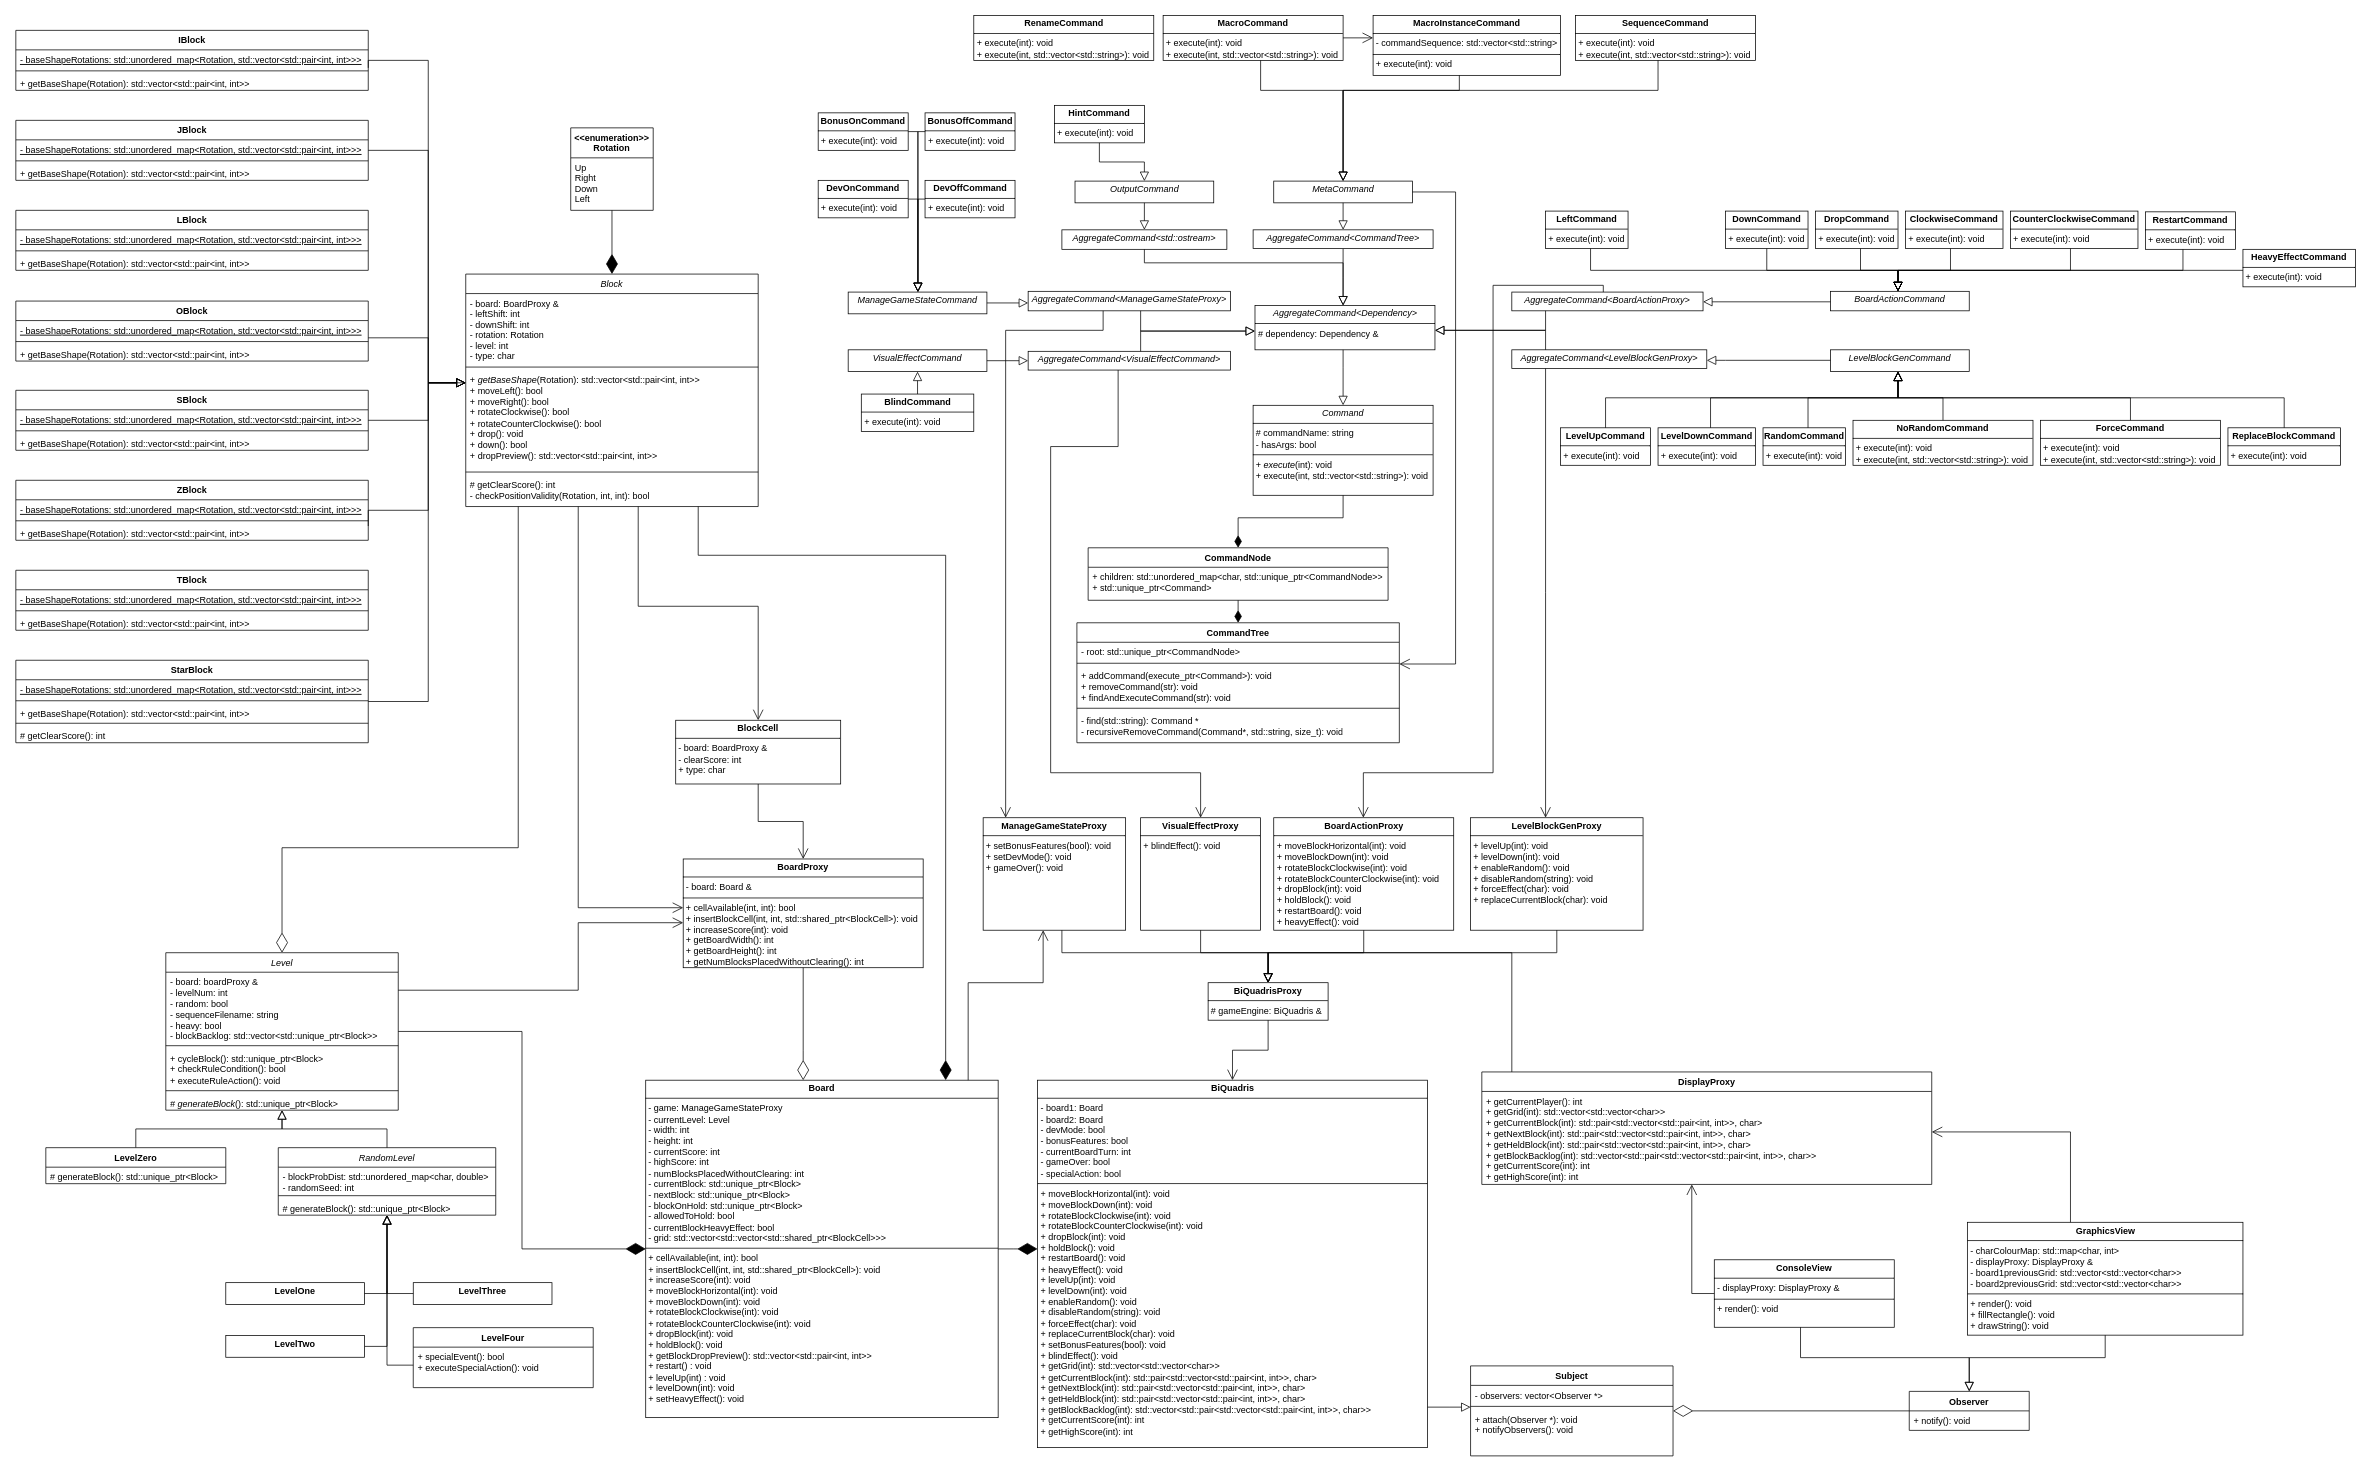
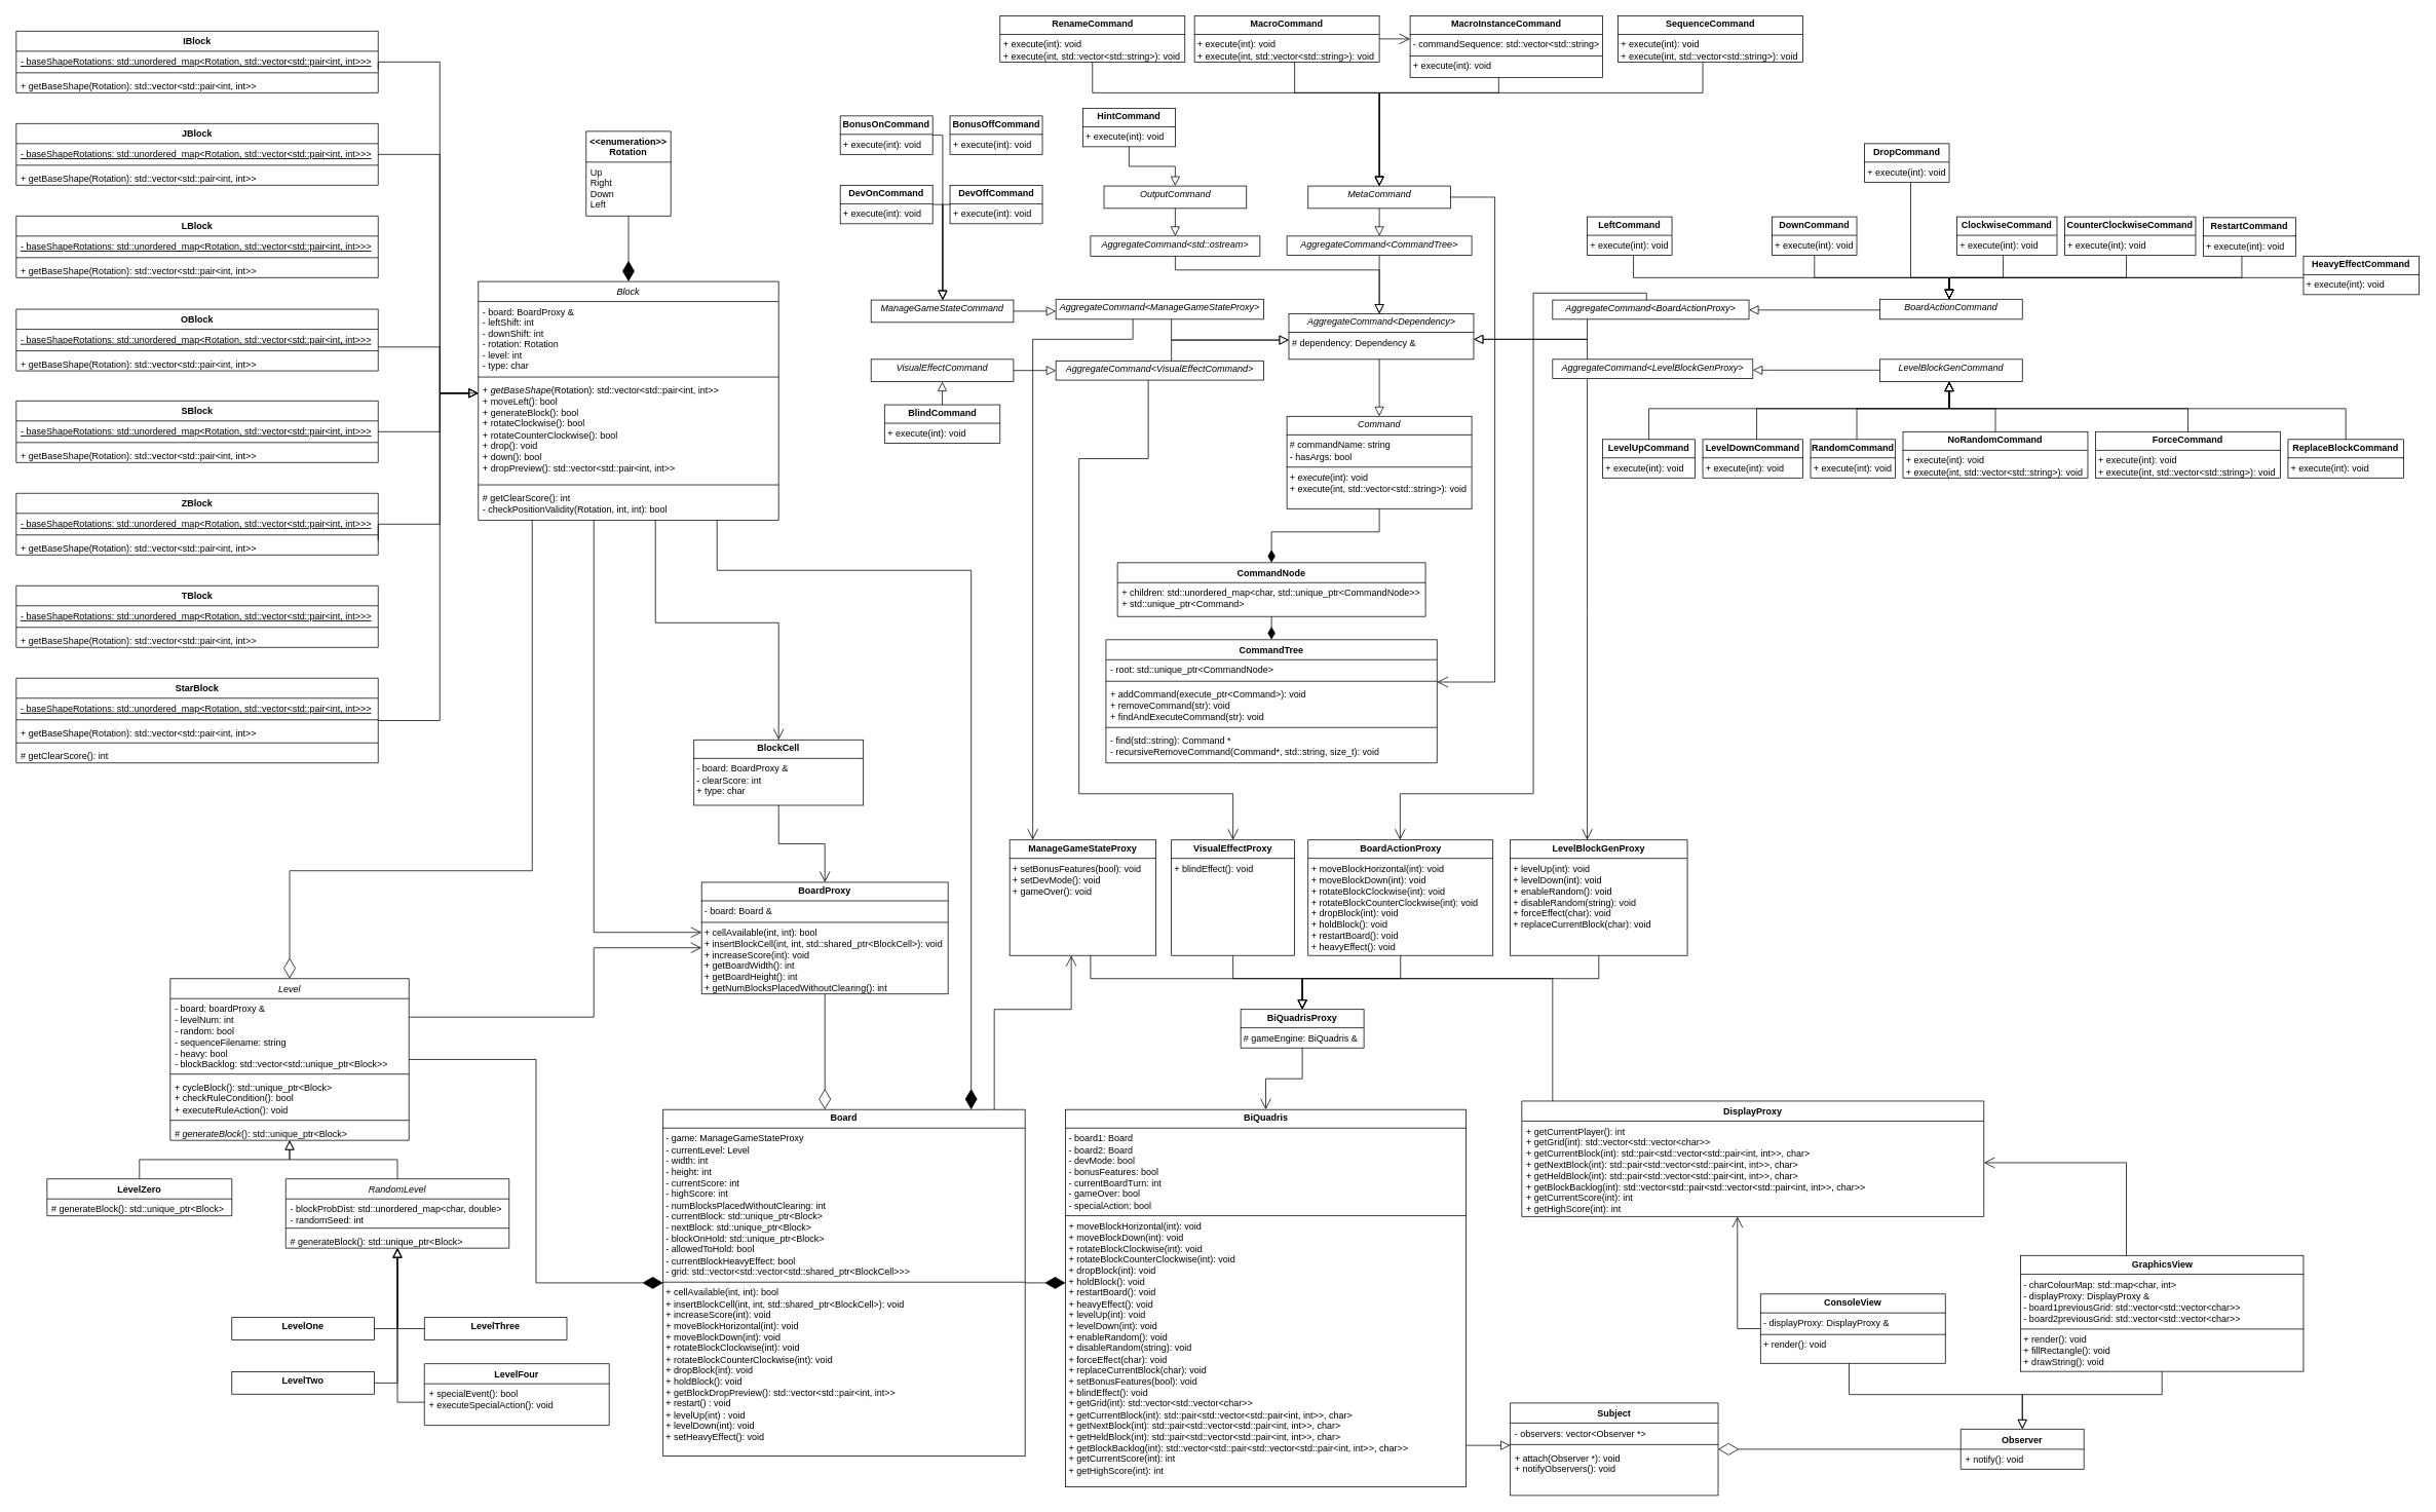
+ <mxCell id="65" value="" style="endArrow=block;endSize=10;endFill=0;shadow=0;strokeWidth=1;rounded=0;curved=0;edgeStyle=elbowEdgeStyle;elbow=vertical;" parent="1" source="38" target="36" edge="1"><mxGeometry width="160" relative="1" as="geometry"><mxPoint x="1570" y="211" as="sourcePoint" /><mxPoint x="1570" y="251" as="targetPoint" /><Array as="points"><mxPoint x="1640" y="120" /></Array></mxGeometry></mxCell>
- <mxCell id="150" value="" style="endArrow=block;endSize=10;endFill=0;shadow=0;strokeWidth=1;rounded=0;edgeStyle=orthogonalEdgeStyle;elbow=vertical;" parent="1" source="144" target="81" edge="1"><mxGeometry width="160" relative="1" as="geometry"><mxPoint x="1303" y="270" as="sourcePoint" /><mxPoint x="1233" y="399" as="targetPoint" /><Array as="points"><mxPoint x="1223" y="175" /></Array></mxGeometry></mxCell>
- <mxCell id="42" value="&lt;p style=&quot;margin:0px;margin-top:4px;text-align:center;&quot;&gt;&lt;b&gt;DropCommand&lt;/b&gt;&lt;/p&gt;&lt;hr size=&quot;1&quot; style=&quot;border-style:solid;&quot;&gt;&lt;p style=&quot;margin:0px;margin-left:4px;&quot;&gt;+ execute(int):&amp;nbsp;&lt;span style=&quot;background-color: initial;&quot;&gt;void&lt;/span&gt;&lt;/p&gt;" style="verticalAlign=top;align=left;overflow=fill;html=1;whiteSpace=wrap;" parent="1" vertex="1"><mxGeometry x="2420" y="281" width="110" height="50" as="geometry" /></mxCell>
+ <mxCell id="42" value="&lt;p style=&quot;margin:0px;margin-top:4px;text-align:center;&quot;&gt;&lt;b&gt;DropCommand&lt;/b&gt;&lt;/p&gt;&lt;hr size=&quot;1&quot; style=&quot;border-style:solid;&quot;&gt;&lt;p style=&quot;margin:0px;margin-left:4px;&quot;&gt;+ execute(int):&amp;nbsp;&lt;span style=&quot;background-color: initial;&quot;&gt;void&lt;/span&gt;&lt;/p&gt;" style="verticalAlign=top;align=left;overflow=fill;html=1;whiteSpace=wrap;" parent="1" vertex="1"><mxGeometry x="2420" y="186" width="110" height="50" as="geometry" /></mxCell>
- <mxCell id="5" value="+ &lt;i&gt;getBaseShape&lt;/i&gt;(Rotation): std::vector&amp;lt;std::pair&amp;lt;int, int&amp;gt;&amp;gt;&lt;br&gt;+ moveLeft(): bool&lt;br&gt;+ moveRight(): bool&lt;br&gt;+ rotateClockwise(): bool&lt;br&gt;+ rotateCounterClockwise(): bool&lt;br&gt;+ drop(): void&lt;br&gt;+ down(): bool&lt;div&gt;+ dropPreview(): std::vector&amp;lt;std::pair&amp;lt;int, int&amp;gt;&amp;gt;&lt;/div&gt;" style="text;align=left;verticalAlign=top;spacingLeft=4;spacingRight=4;overflow=hidden;rotatable=0;points=[[0,0.5],[1,0.5]];portConstraint=eastwest;fontStyle=0;html=1;" parent="2" vertex="1"><mxGeometry y="128" width="390" height="132" as="geometry" /></mxCell>
+ <mxCell id="5" value="+ &lt;i&gt;getBaseShape&lt;/i&gt;(Rotation): std::vector&amp;lt;std::pair&amp;lt;int, int&amp;gt;&amp;gt;&lt;br&gt;+ moveLeft(): bool&lt;br&gt;+ generateBlock(): bool&lt;br&gt;+ rotateClockwise(): bool&lt;br&gt;+ rotateCounterClockwise(): bool&lt;br&gt;+ drop(): void&lt;br&gt;+ down(): bool&lt;div&gt;+ dropPreview(): std::vector&amp;lt;std::pair&amp;lt;int, int&amp;gt;&amp;gt;&lt;/div&gt;" style="text;align=left;verticalAlign=top;spacingLeft=4;spacingRight=4;overflow=hidden;rotatable=0;points=[[0,0.5],[1,0.5]];portConstraint=eastwest;fontStyle=0;html=1;" parent="2" vertex="1"><mxGeometry y="128" width="390" height="132" as="geometry" /></mxCell>
